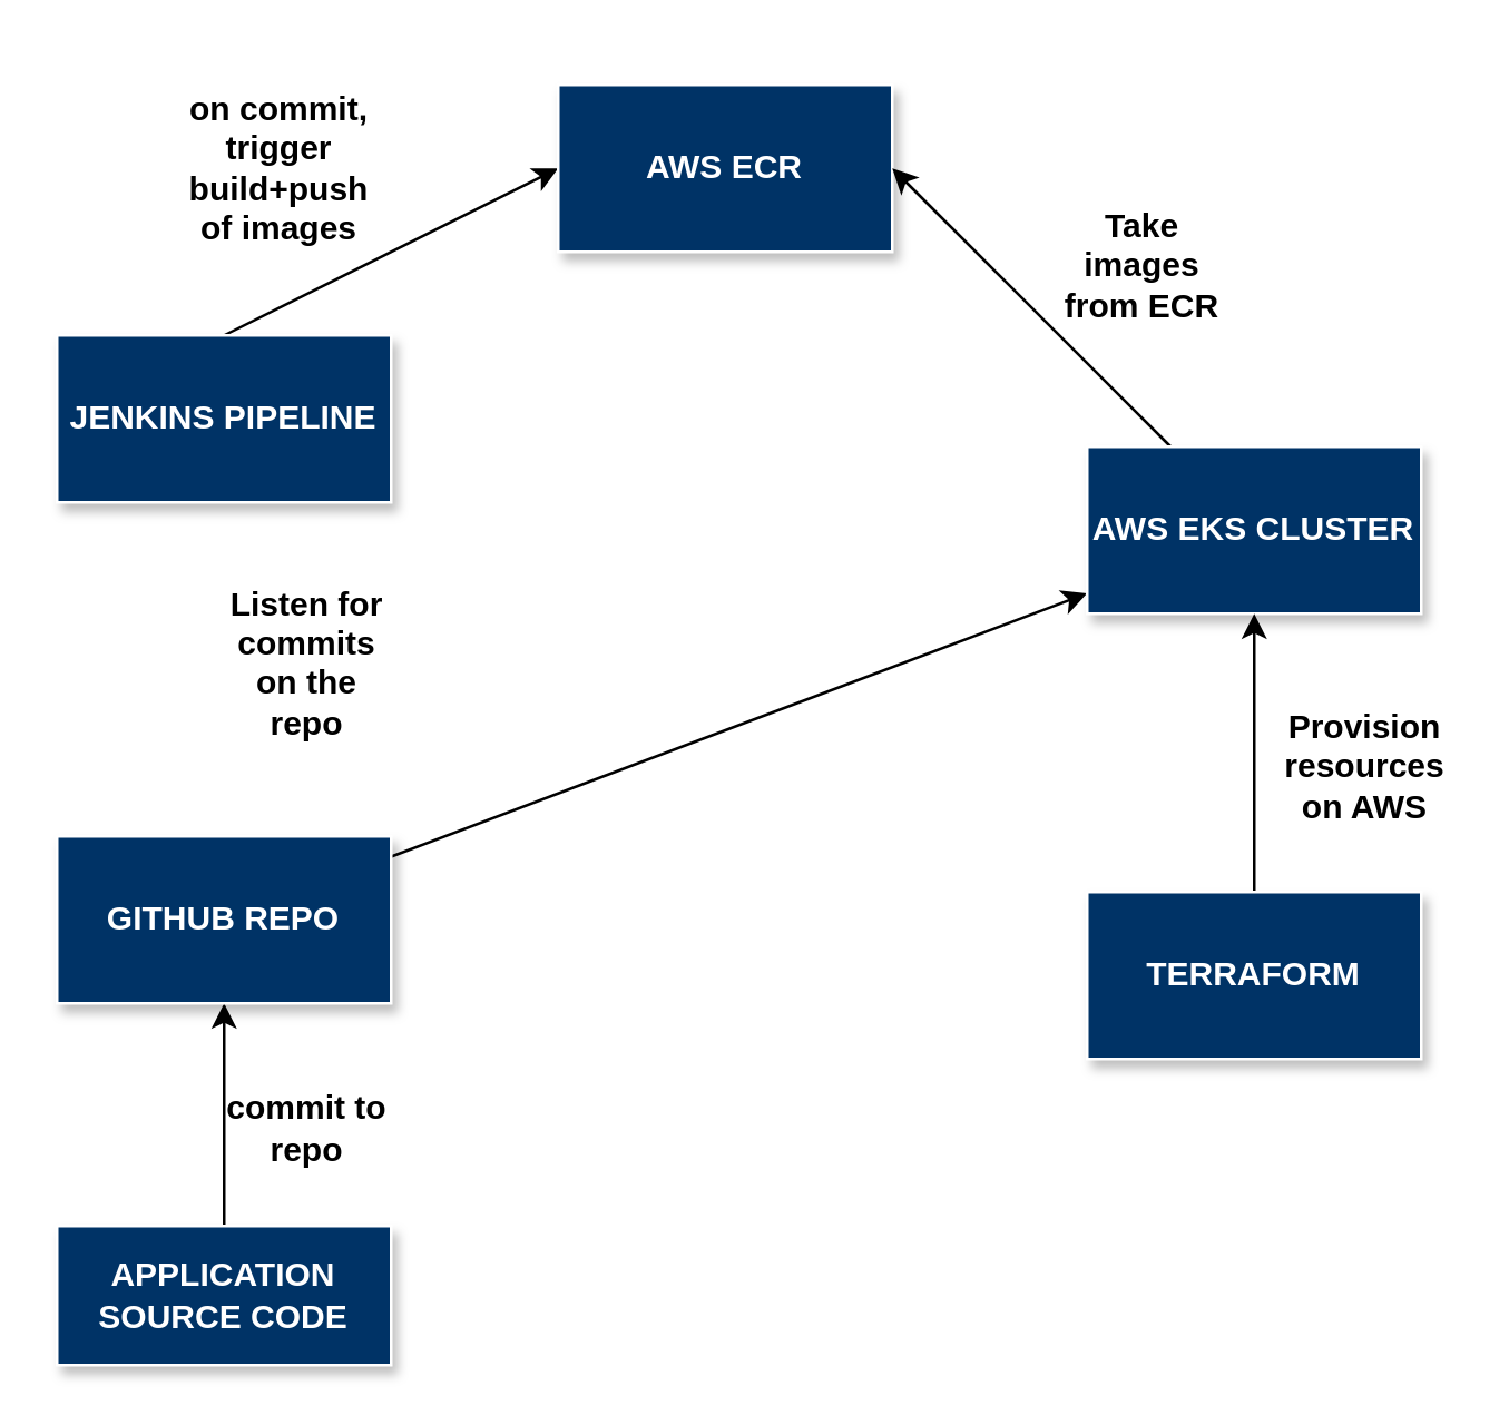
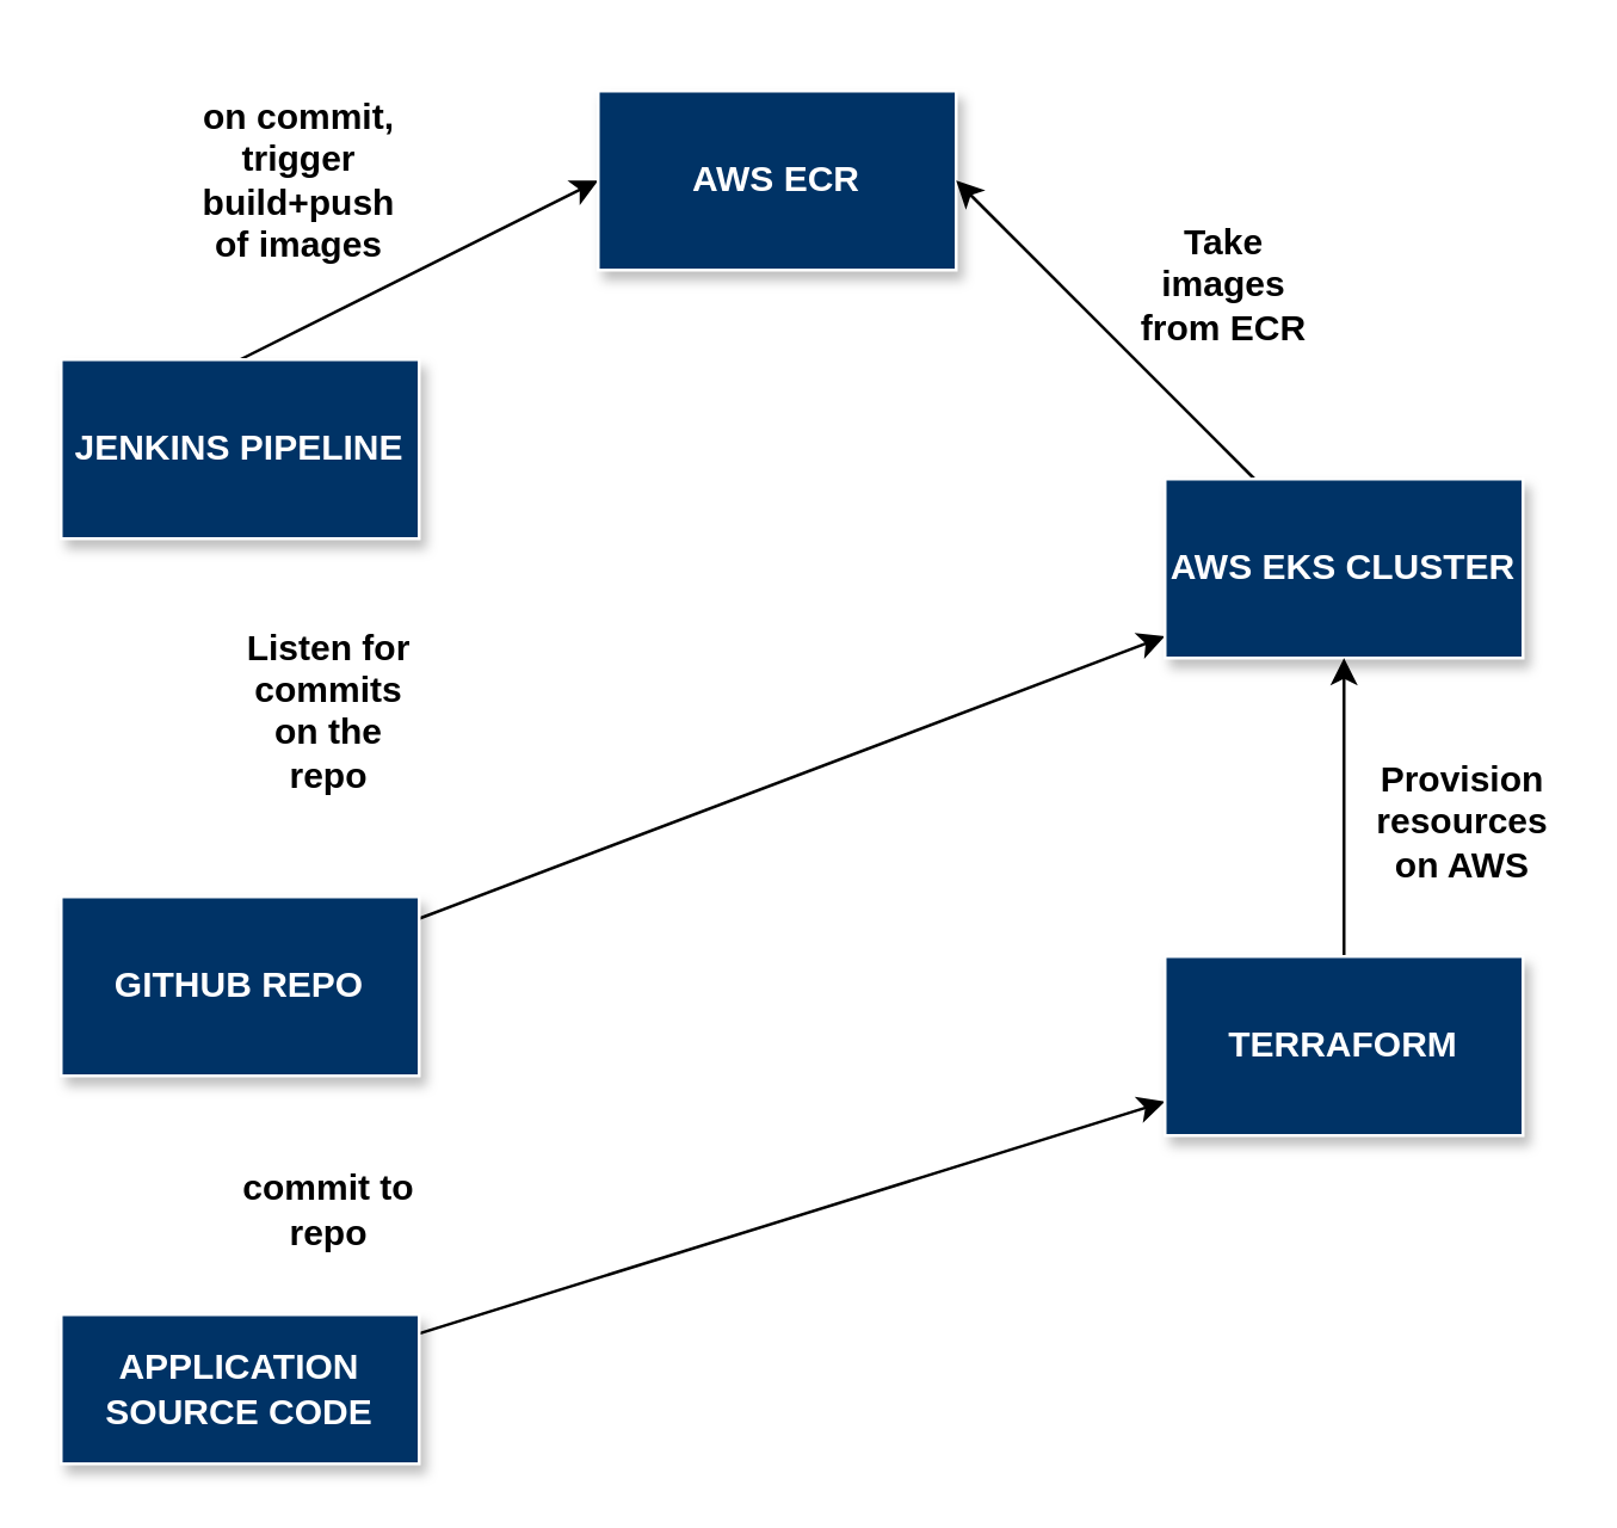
- <mxCell id="2" style="edgeStyle=none;rounded=0;orthogonalLoop=1;jettySize=auto;html=1;entryX=0.5;entryY=1;entryDx=0;entryDy=0;" edge="1" parent="1" source="3" target="5"><mxGeometry relative="1" as="geometry" /></mxCell>
+ <mxCell id="2" style="edgeStyle=none;rounded=0;orthogonalLoop=1;jettySize=auto;html=1;" edge="1" parent="1" source="3" target="12"><mxGeometry relative="1" as="geometry" /></mxCell>
